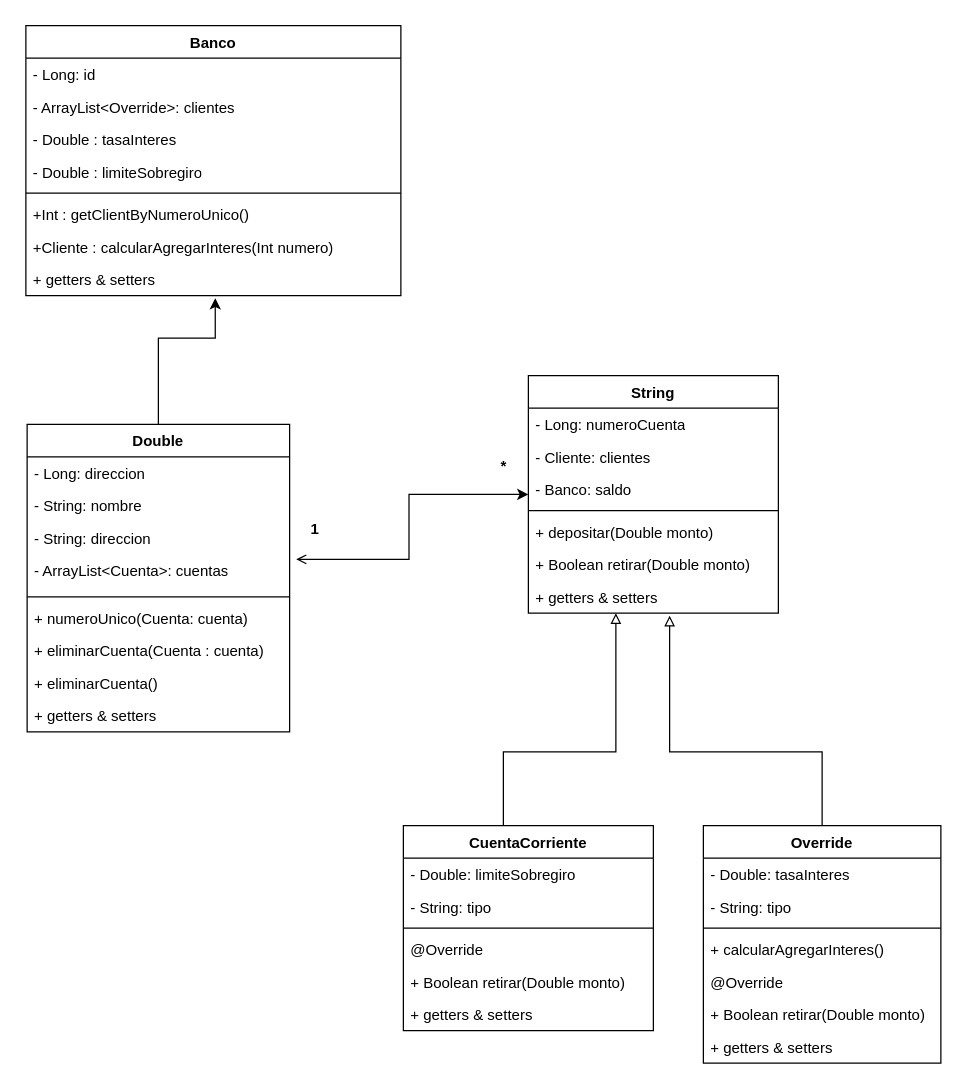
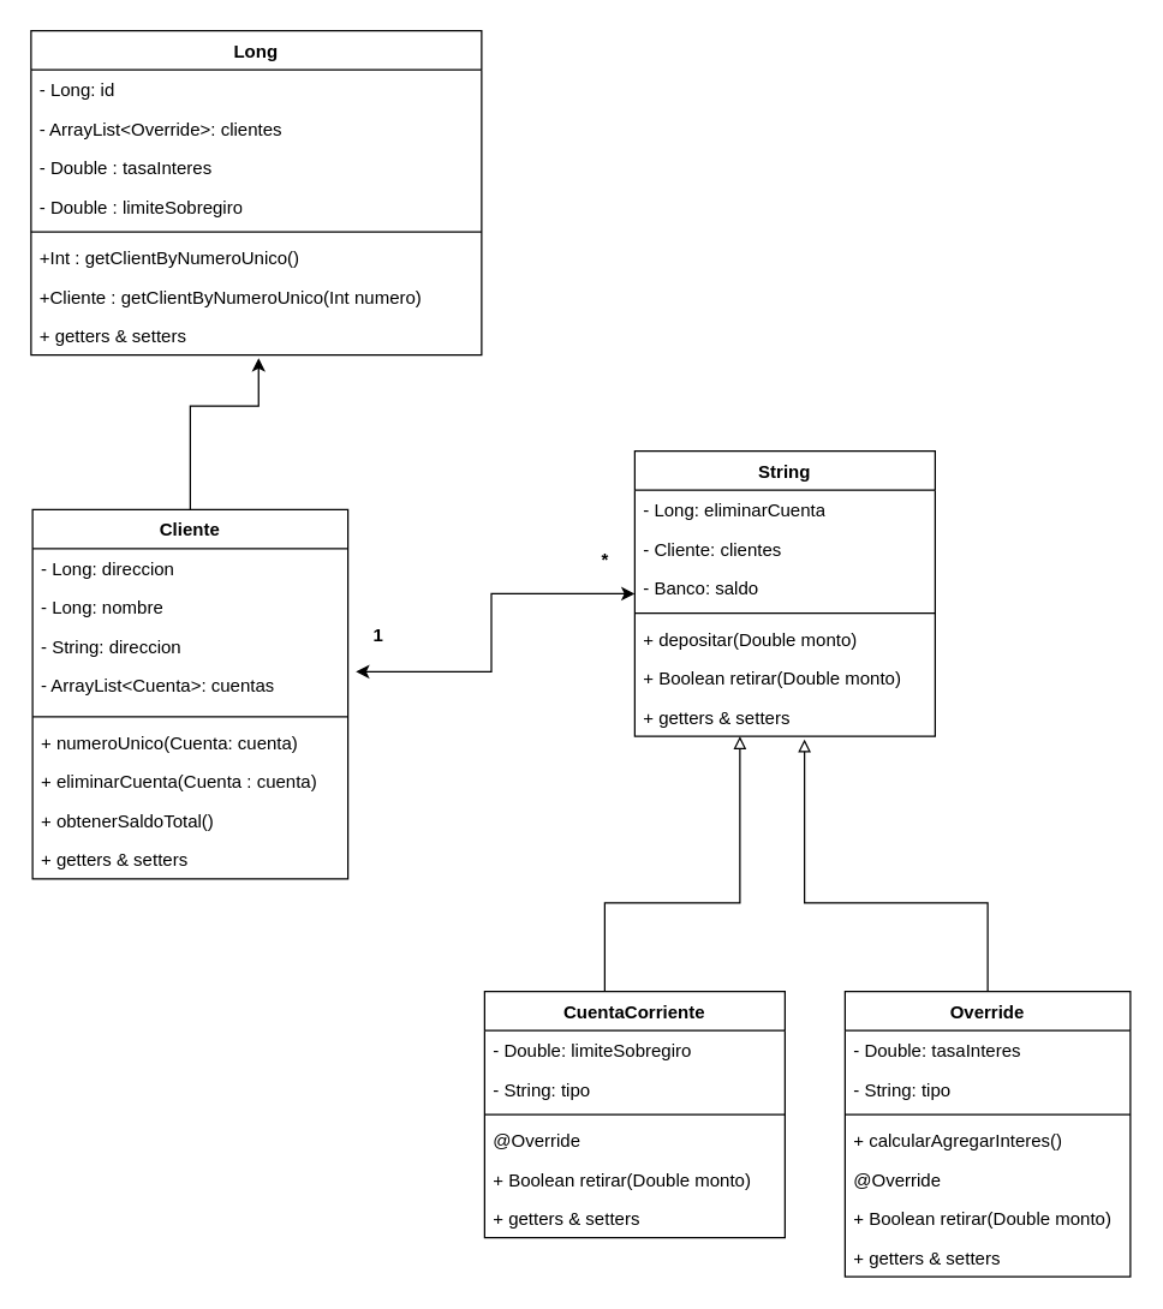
- <mxCell id="40" value="Banco" style="swimlane;fontStyle=1;align=center;verticalAlign=top;childLayout=stackLayout;horizontal=1;startSize=26;horizontalStack=0;resizeParent=1;resizeParentMax=0;resizeLast=0;collapsible=1;marginBottom=0;whiteSpace=wrap;html=1;" parent="1" vertex="1"><mxGeometry x="20" y="20" width="300" height="216" as="geometry" /></mxCell>
+ <mxCell id="40" value="Long" style="swimlane;fontStyle=1;align=center;verticalAlign=top;childLayout=stackLayout;horizontal=1;startSize=26;horizontalStack=0;resizeParent=1;resizeParentMax=0;resizeLast=0;collapsible=1;marginBottom=0;whiteSpace=wrap;html=1;" parent="1" vertex="1"><mxGeometry x="20" y="20" width="300" height="216" as="geometry" /></mxCell>
- <mxCell id="47" value="+Cliente :&amp;nbsp;calcularAgregarInteres(Int numero)" style="text;strokeColor=none;fillColor=none;align=left;verticalAlign=top;spacingLeft=4;spacingRight=4;overflow=hidden;rotatable=0;points=[[0,0.5],[1,0.5]];portConstraint=eastwest;whiteSpace=wrap;html=1;" vertex="1" parent="40"><mxGeometry y="164" width="300" height="26" as="geometry" /></mxCell>
+ <mxCell id="47" value="+Cliente :&amp;nbsp;getClientByNumeroUnico(Int numero)" style="text;strokeColor=none;fillColor=none;align=left;verticalAlign=top;spacingLeft=4;spacingRight=4;overflow=hidden;rotatable=0;points=[[0,0.5],[1,0.5]];portConstraint=eastwest;whiteSpace=wrap;html=1;" vertex="1" parent="40"><mxGeometry y="164" width="300" height="26" as="geometry" /></mxCell>
- <mxCell id="13" value="- Long: numeroCuenta" style="text;strokeColor=none;fillColor=none;align=left;verticalAlign=top;spacingLeft=4;spacingRight=4;overflow=hidden;rotatable=0;points=[[0,0.5],[1,0.5]];portConstraint=eastwest;whiteSpace=wrap;html=1;" parent="12" vertex="1"><mxGeometry y="26" width="200" height="26" as="geometry" /></mxCell>
+ <mxCell id="13" value="- Long: eliminarCuenta" style="text;strokeColor=none;fillColor=none;align=left;verticalAlign=top;spacingLeft=4;spacingRight=4;overflow=hidden;rotatable=0;points=[[0,0.5],[1,0.5]];portConstraint=eastwest;whiteSpace=wrap;html=1;" parent="12" vertex="1"><mxGeometry y="26" width="200" height="26" as="geometry" /></mxCell>
- <mxCell id="2" value="Double&lt;br&gt;" style="swimlane;fontStyle=1;align=center;verticalAlign=top;childLayout=stackLayout;horizontal=1;startSize=26;horizontalStack=0;resizeParent=1;resizeParentMax=0;resizeLast=0;collapsible=1;marginBottom=0;whiteSpace=wrap;html=1;" parent="1" vertex="1"><mxGeometry x="21" y="339" width="210" height="246" as="geometry" /></mxCell>
+ <mxCell id="2" value="Cliente&lt;br&gt;" style="swimlane;fontStyle=1;align=center;verticalAlign=top;childLayout=stackLayout;horizontal=1;startSize=26;horizontalStack=0;resizeParent=1;resizeParentMax=0;resizeLast=0;collapsible=1;marginBottom=0;whiteSpace=wrap;html=1;" parent="1" vertex="1"><mxGeometry x="21" y="339" width="210" height="246" as="geometry" /></mxCell>
- <mxCell id="4" value="- String: nombre&lt;br&gt;" style="text;strokeColor=none;fillColor=none;align=left;verticalAlign=top;spacingLeft=4;spacingRight=4;overflow=hidden;rotatable=0;points=[[0,0.5],[1,0.5]];portConstraint=eastwest;whiteSpace=wrap;html=1;" parent="2" vertex="1"><mxGeometry y="52" width="210" height="26" as="geometry" /></mxCell>
+ <mxCell id="4" value="- Long: nombre&lt;br&gt;" style="text;strokeColor=none;fillColor=none;align=left;verticalAlign=top;spacingLeft=4;spacingRight=4;overflow=hidden;rotatable=0;points=[[0,0.5],[1,0.5]];portConstraint=eastwest;whiteSpace=wrap;html=1;" parent="2" vertex="1"><mxGeometry y="52" width="210" height="26" as="geometry" /></mxCell>
- <mxCell id="35" style="edgeStyle=orthogonalEdgeStyle;rounded=0;orthogonalLoop=1;jettySize=auto;html=1;entryX=1.025;entryY=0.133;entryDx=0;entryDy=0;entryPerimeter=0;startArrow=classic;startFill=1;endArrow=open;" parent="1" source="12" target="6" edge="1"><mxGeometry relative="1" as="geometry" /></mxCell>
+ <mxCell id="35" style="edgeStyle=orthogonalEdgeStyle;rounded=0;orthogonalLoop=1;jettySize=auto;html=1;entryX=1.025;entryY=0.133;entryDx=0;entryDy=0;entryPerimeter=0;startArrow=classic;startFill=1;" parent="1" source="12" target="6" edge="1"><mxGeometry relative="1" as="geometry" /></mxCell>
- <mxCell id="10" value="+ eliminarCuenta()" style="text;strokeColor=none;fillColor=none;align=left;verticalAlign=top;spacingLeft=4;spacingRight=4;overflow=hidden;rotatable=0;points=[[0,0.5],[1,0.5]];portConstraint=eastwest;whiteSpace=wrap;html=1;" parent="2" vertex="1"><mxGeometry y="194" width="210" height="26" as="geometry" /></mxCell>
+ <mxCell id="10" value="+ obtenerSaldoTotal()" style="text;strokeColor=none;fillColor=none;align=left;verticalAlign=top;spacingLeft=4;spacingRight=4;overflow=hidden;rotatable=0;points=[[0,0.5],[1,0.5]];portConstraint=eastwest;whiteSpace=wrap;html=1;" parent="2" vertex="1"><mxGeometry y="194" width="210" height="26" as="geometry" /></mxCell>
